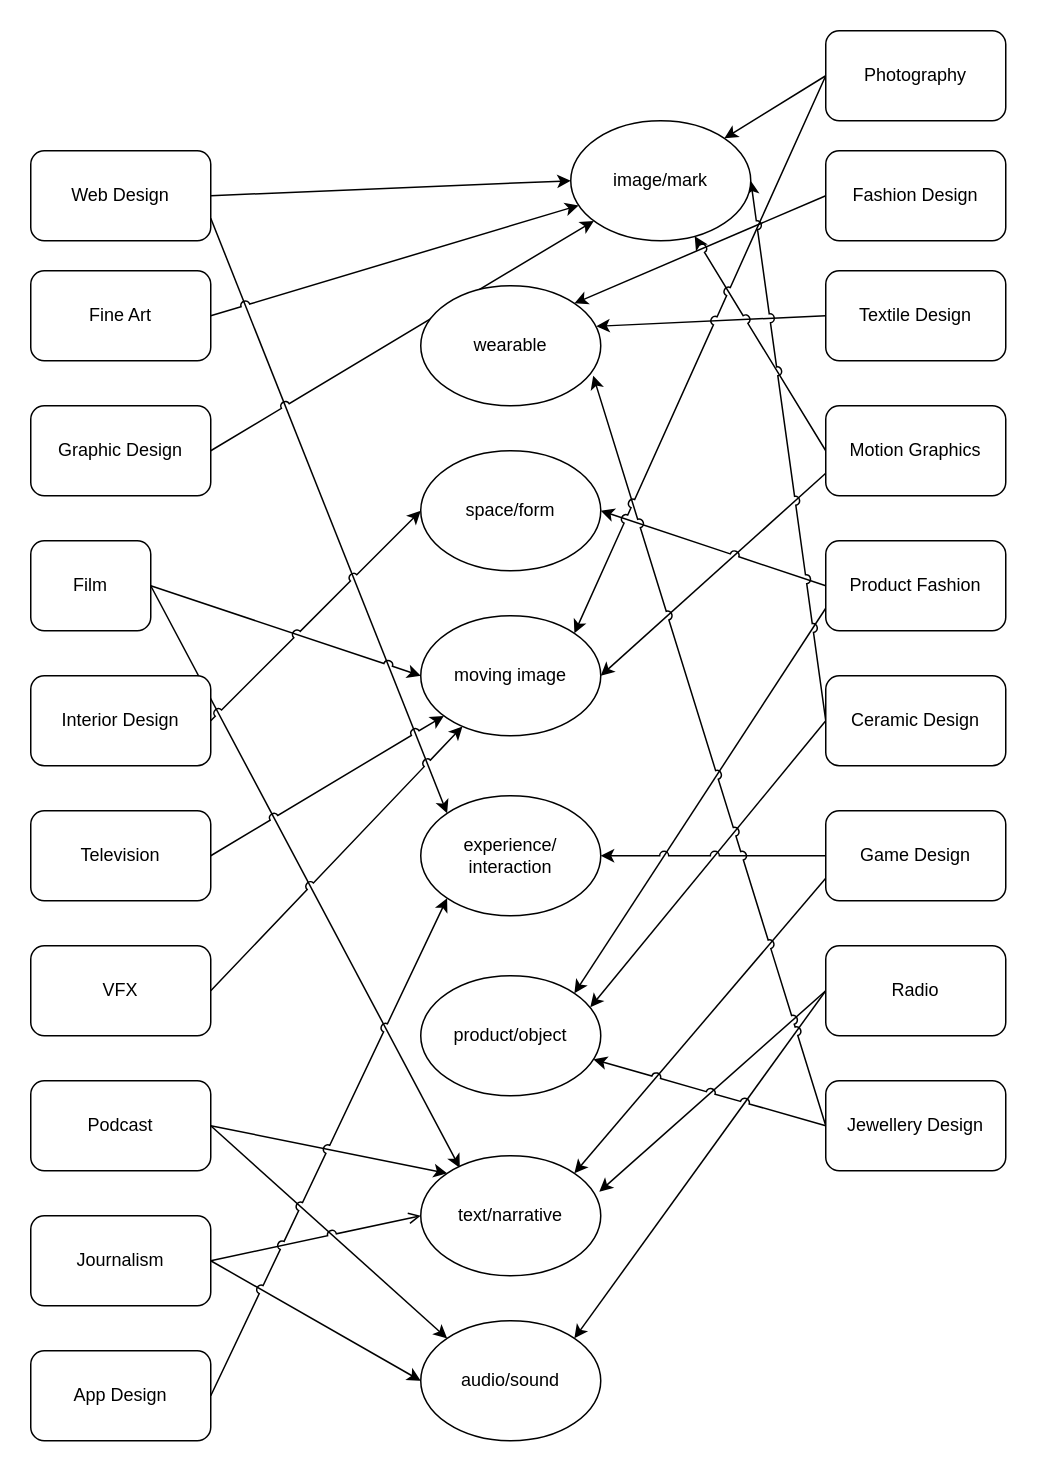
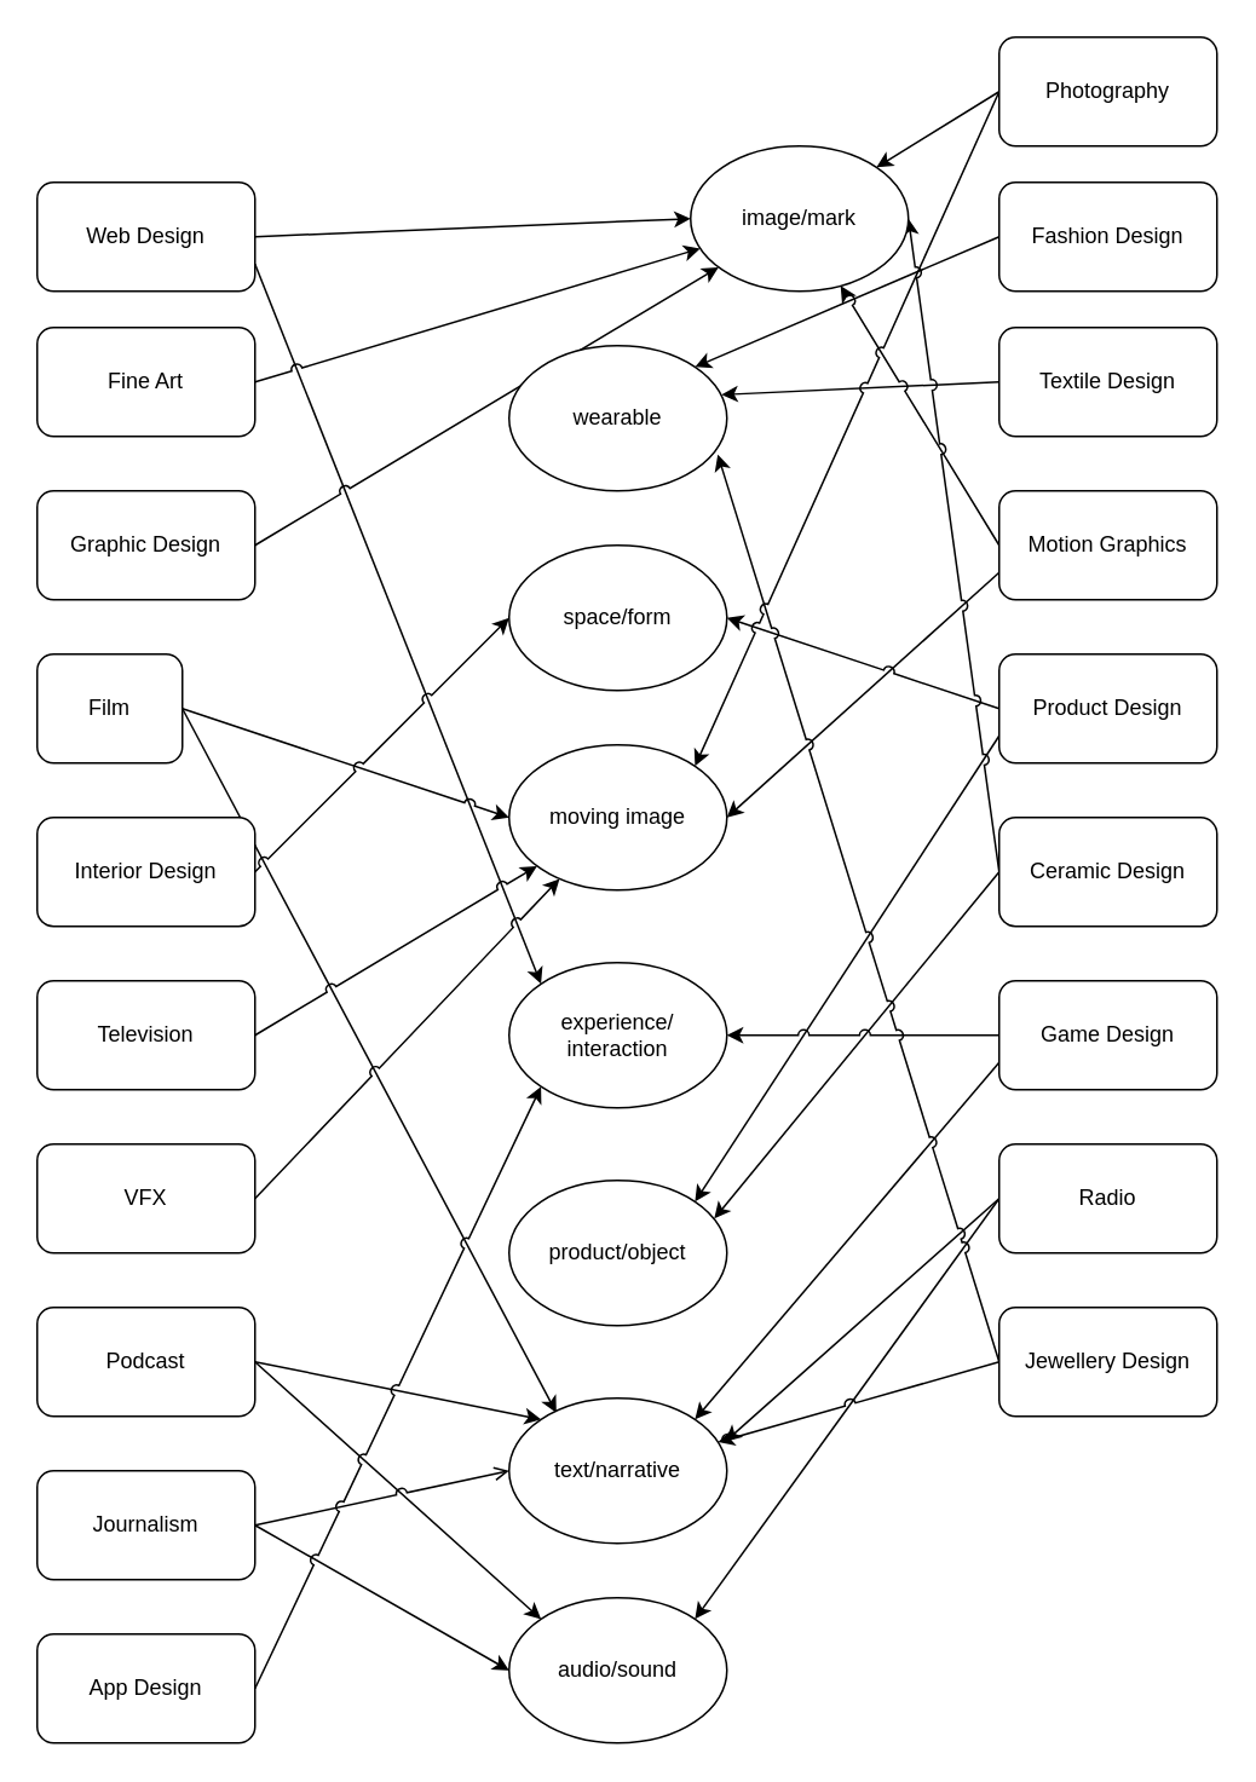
- <mxCell id="35" value="Product Fashion" style="rounded=1;whiteSpace=wrap;html=1;fontSize=12;strokeWidth=1;" vertex="1" parent="1"><mxGeometry x="550" y="360" width="120" height="60" as="geometry" /></mxCell>
+ <mxCell id="35" value="Product Design" style="rounded=1;whiteSpace=wrap;html=1;fontSize=12;strokeWidth=1;" vertex="1" parent="1"><mxGeometry x="550" y="360" width="120" height="60" as="geometry" /></mxCell>
- <mxCell id="46" style="edgeStyle=none;rounded=0;jumpStyle=arc;orthogonalLoop=1;jettySize=auto;html=1;exitX=0;exitY=0.5;exitDx=0;exitDy=0;fontSize=12;" edge="1" parent="1" source="47" target="56"><mxGeometry relative="1" as="geometry" /></mxCell>
+ <mxCell id="46" style="edgeStyle=none;rounded=0;jumpStyle=arc;orthogonalLoop=1;jettySize=auto;html=1;exitX=0;exitY=0.5;exitDx=0;exitDy=0;fontSize=12;" edge="1" parent="1" source="47" target="57"><mxGeometry relative="1" as="geometry" /></mxCell>
